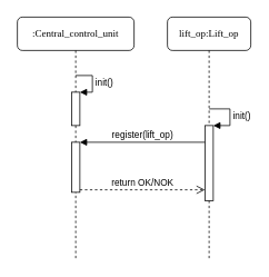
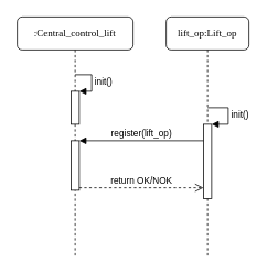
- <mxCell id="5" value=":Central_control_unit" style="shape=umlLifeline;perimeter=lifelinePerimeter;whiteSpace=wrap;html=1;container=1;collapsible=0;recursiveResize=0;outlineConnect=0;rounded=1;shadow=0;comic=0;labelBackgroundColor=none;strokeWidth=1;fontFamily=Verdana;fontSize=12;align=center;" parent="1" vertex="1"><mxGeometry x="20" y="20" width="140" height="290" as="geometry" /></mxCell>
+ <mxCell id="5" value=":Central_control_lift" style="shape=umlLifeline;perimeter=lifelinePerimeter;whiteSpace=wrap;html=1;container=1;collapsible=0;recursiveResize=0;outlineConnect=0;rounded=1;shadow=0;comic=0;labelBackgroundColor=none;strokeWidth=1;fontFamily=Verdana;fontSize=12;align=center;" parent="1" vertex="1"><mxGeometry x="20" y="20" width="140" height="290" as="geometry" /></mxCell>
